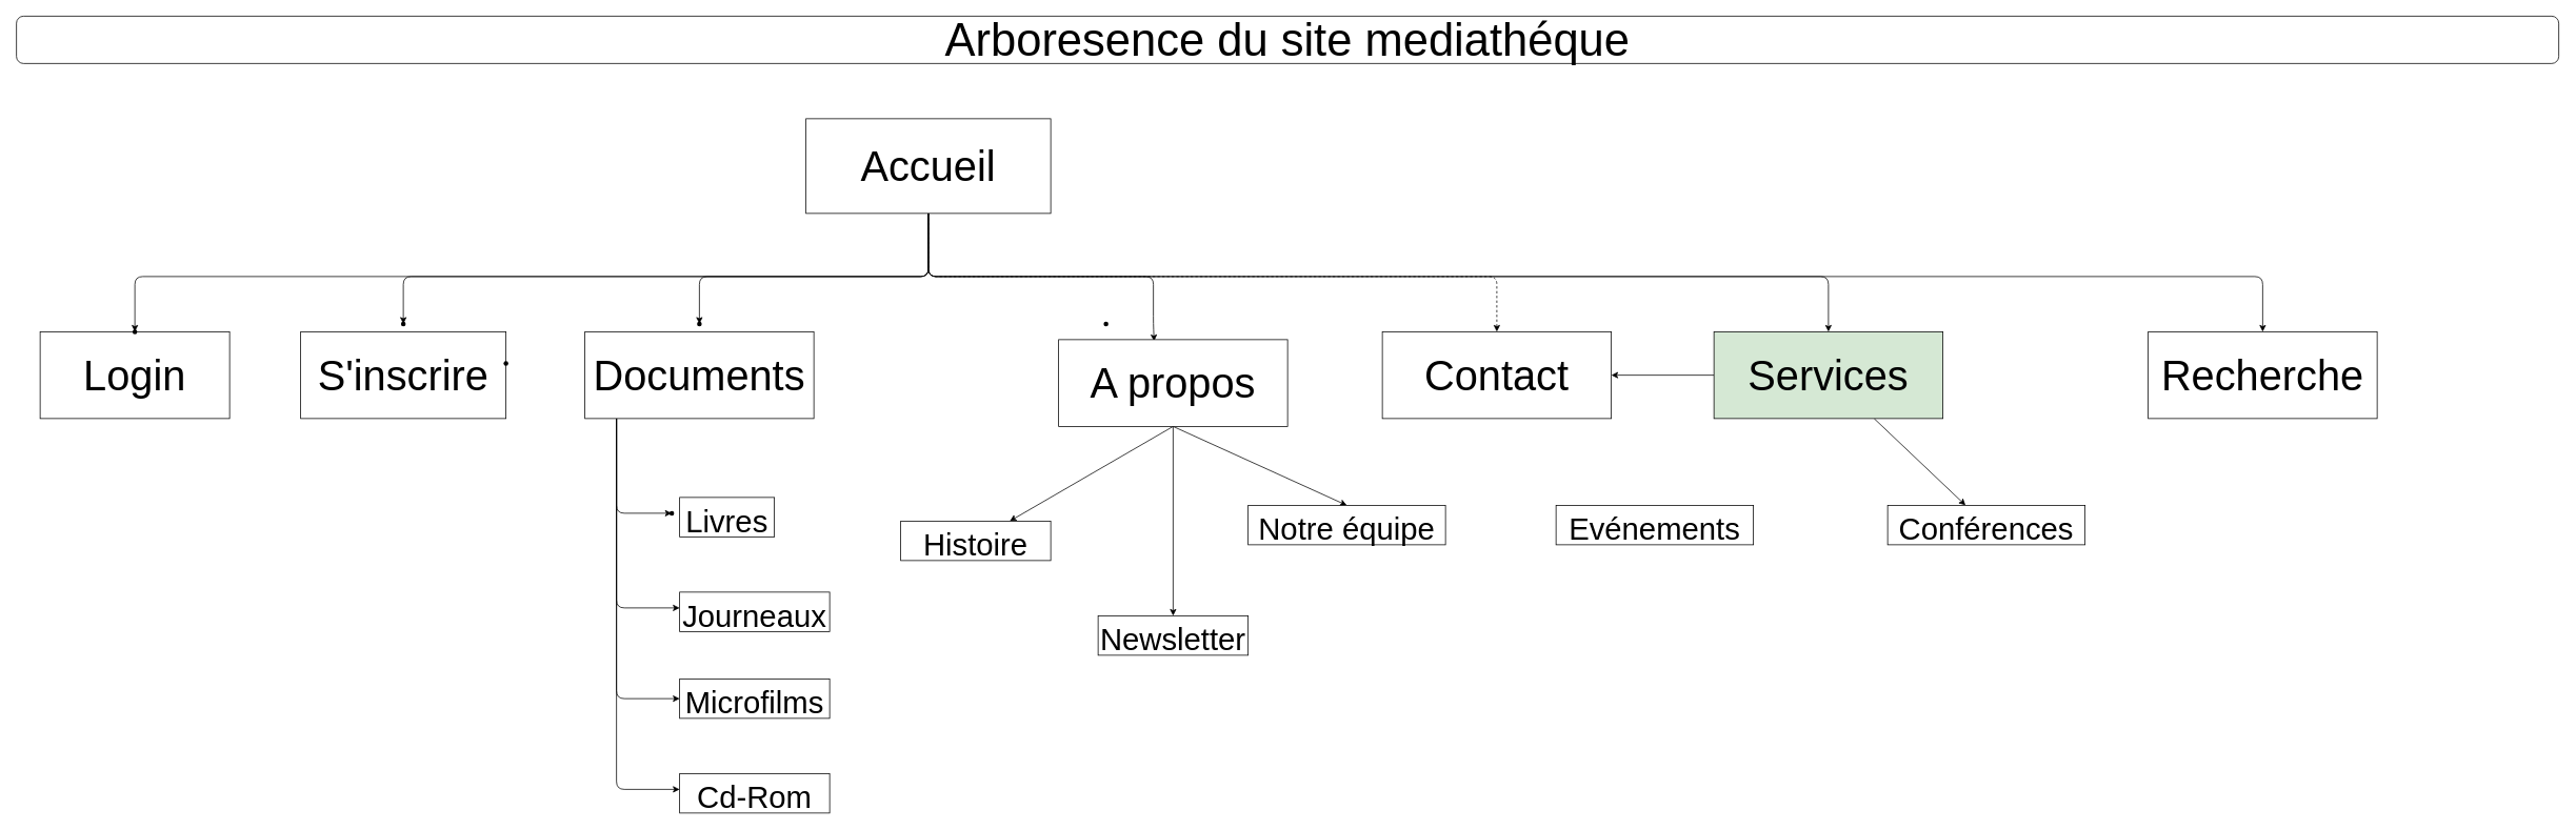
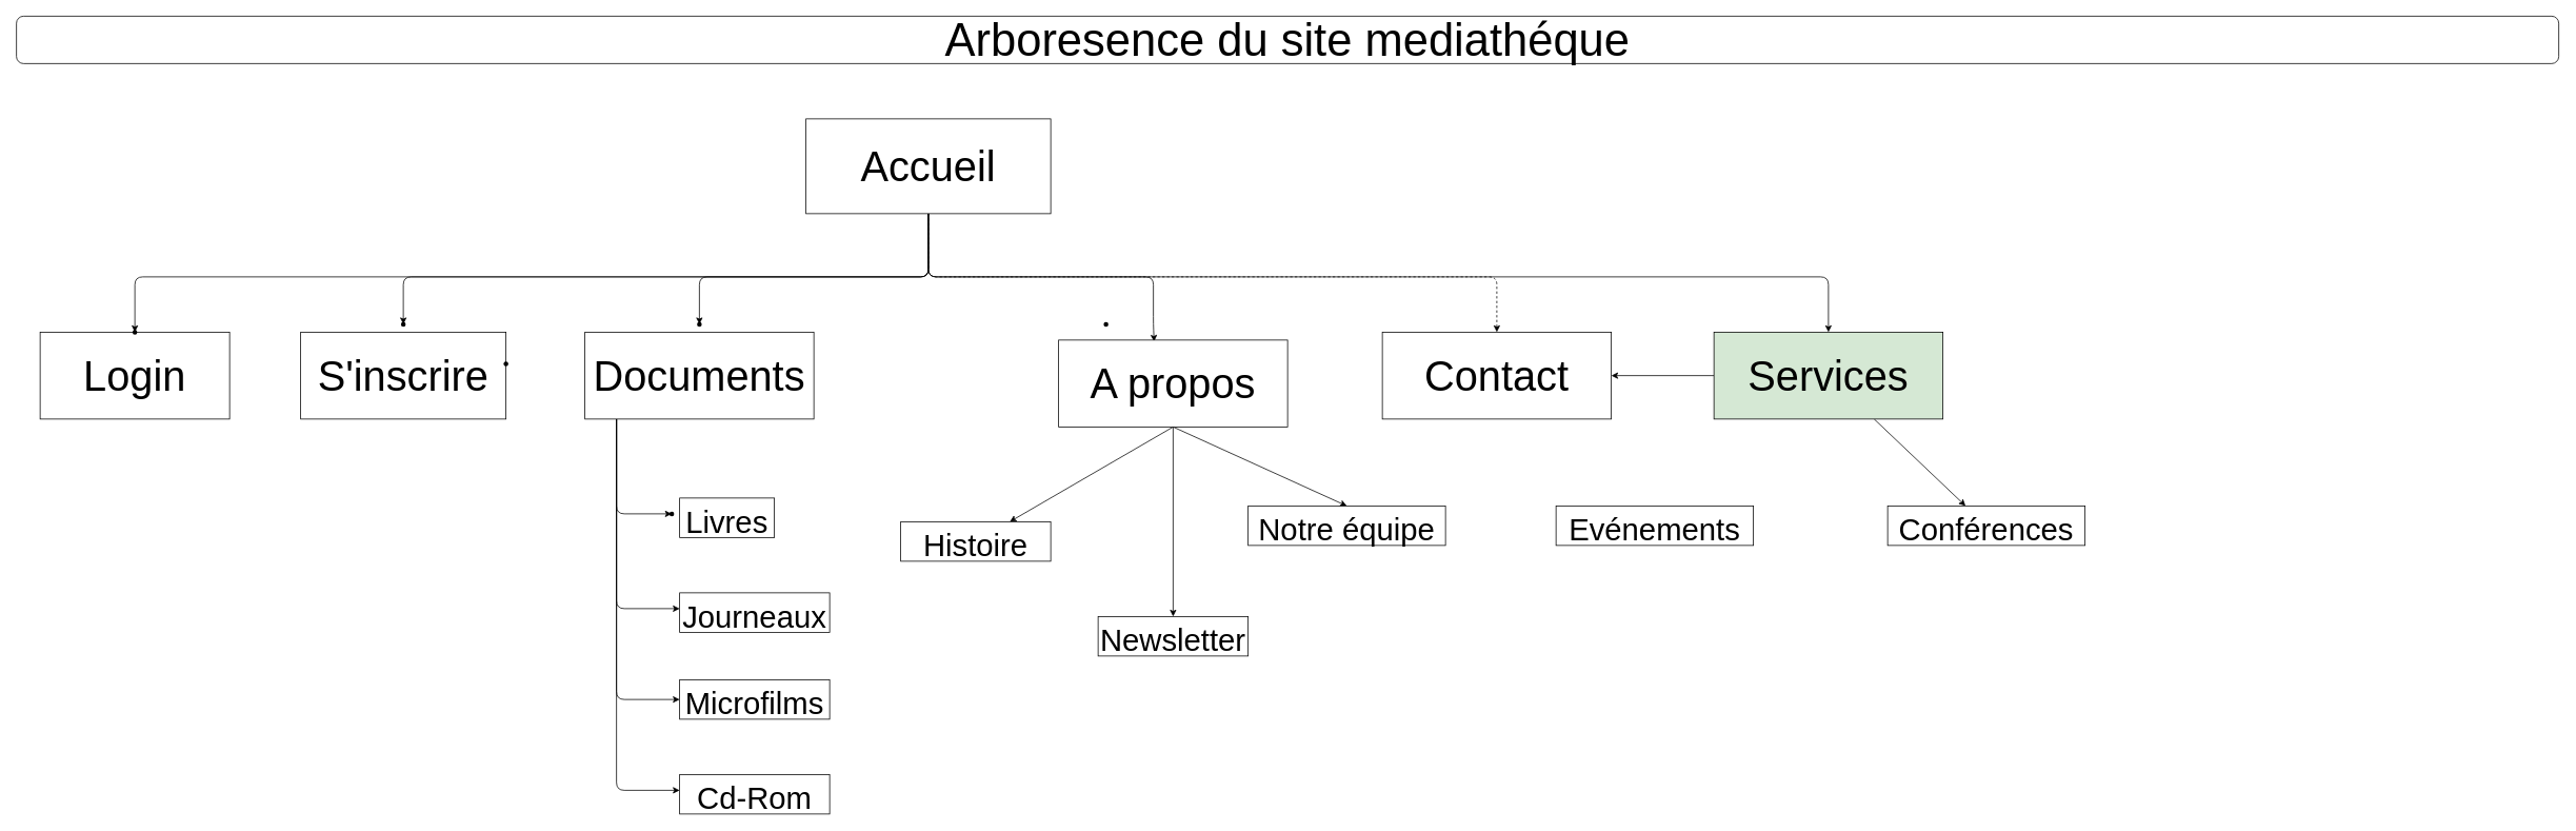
- <mxCell id="9" style="edgeStyle=orthogonalEdgeStyle;html=1;fontSize=39;" edge="1" parent="1" source="10" target="41"><mxGeometry relative="1" as="geometry"><Array as="points"><mxPoint x="1175" y="350" /><mxPoint x="2865" y="350" /></Array></mxGeometry></mxCell>
- <mxCell id="41" value="Recherche" style="rounded=0;whiteSpace=wrap;html=1;fontSize=53;" vertex="1" parent="1"><mxGeometry x="2720" y="420" width="290" height="110" as="geometry" /></mxCell>
